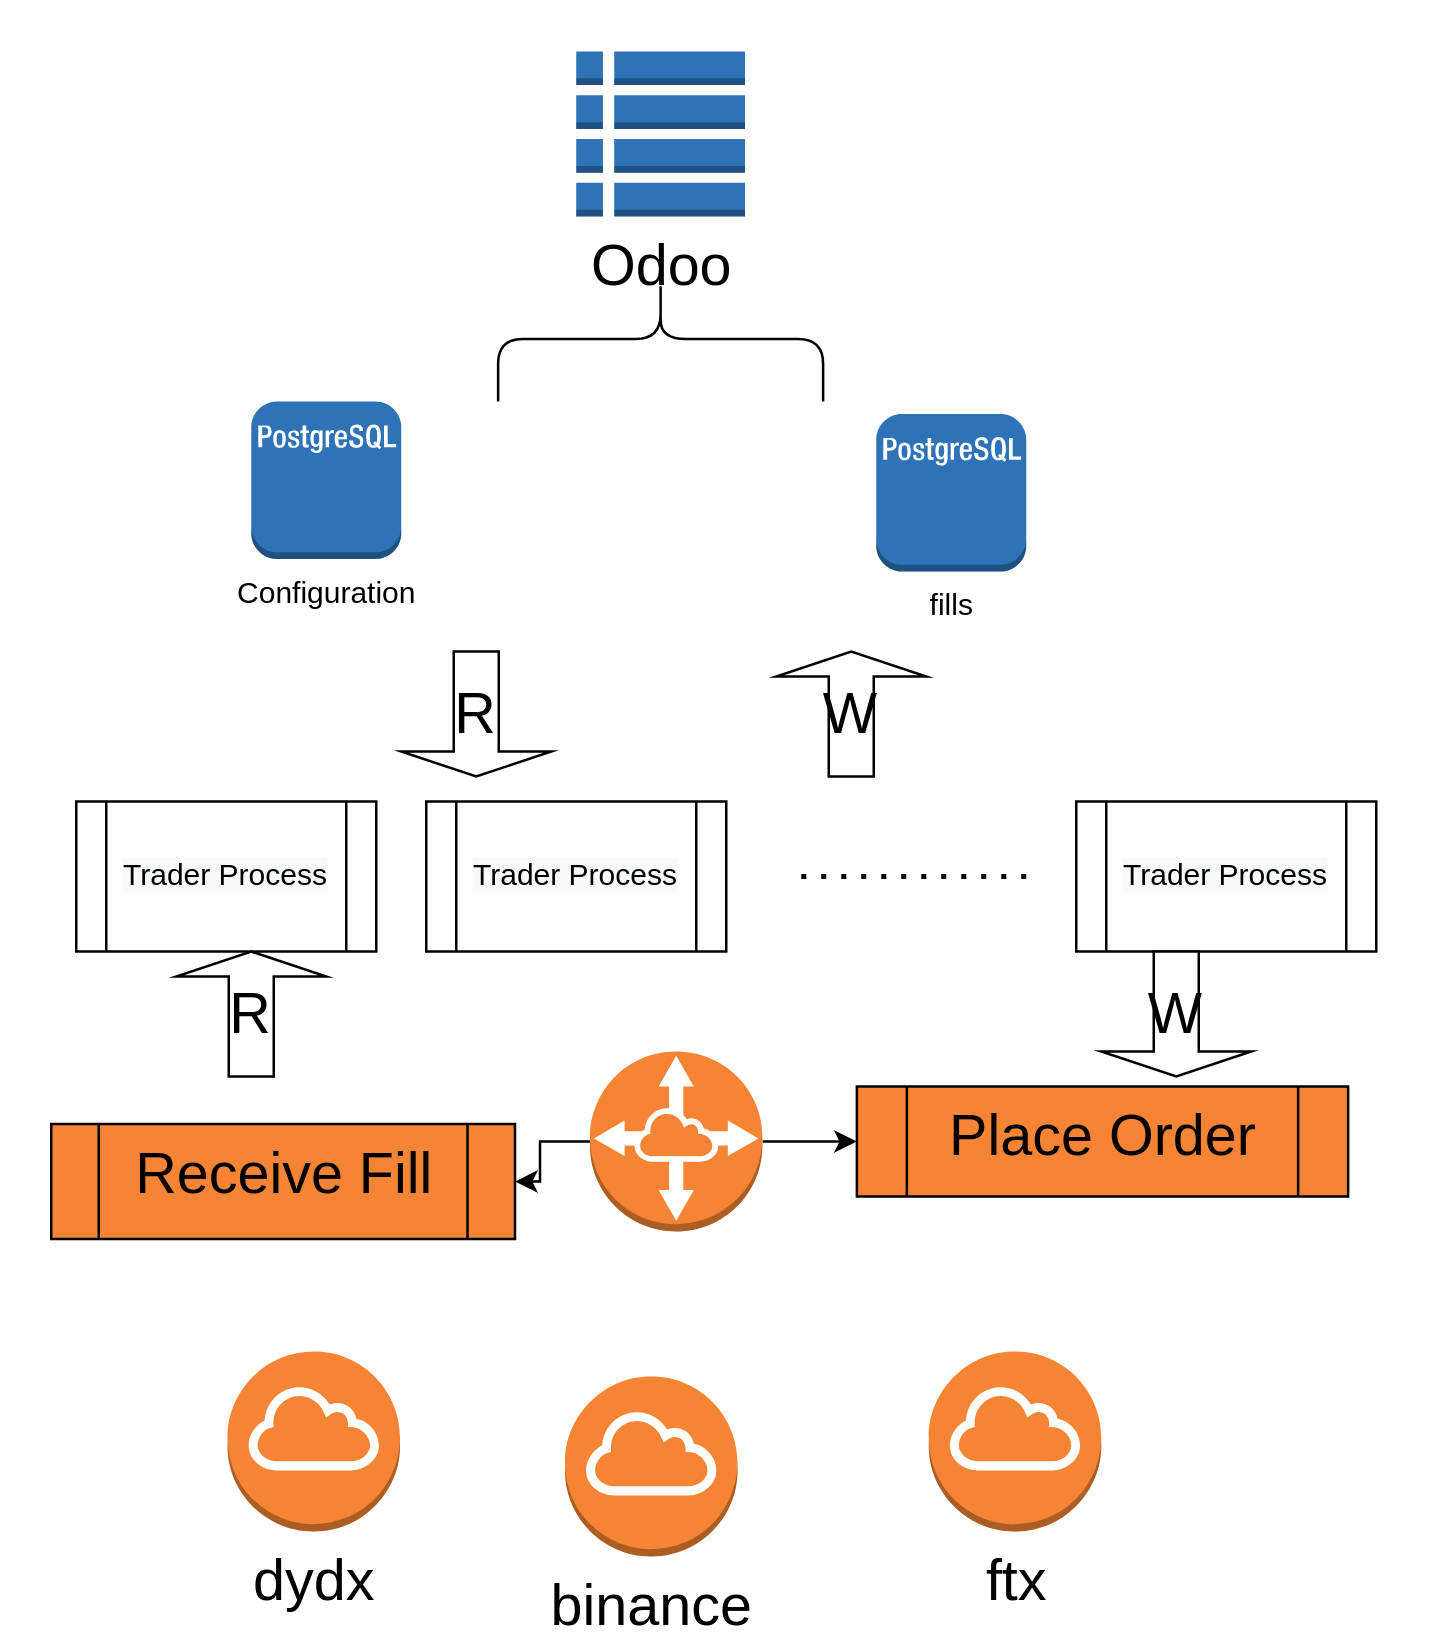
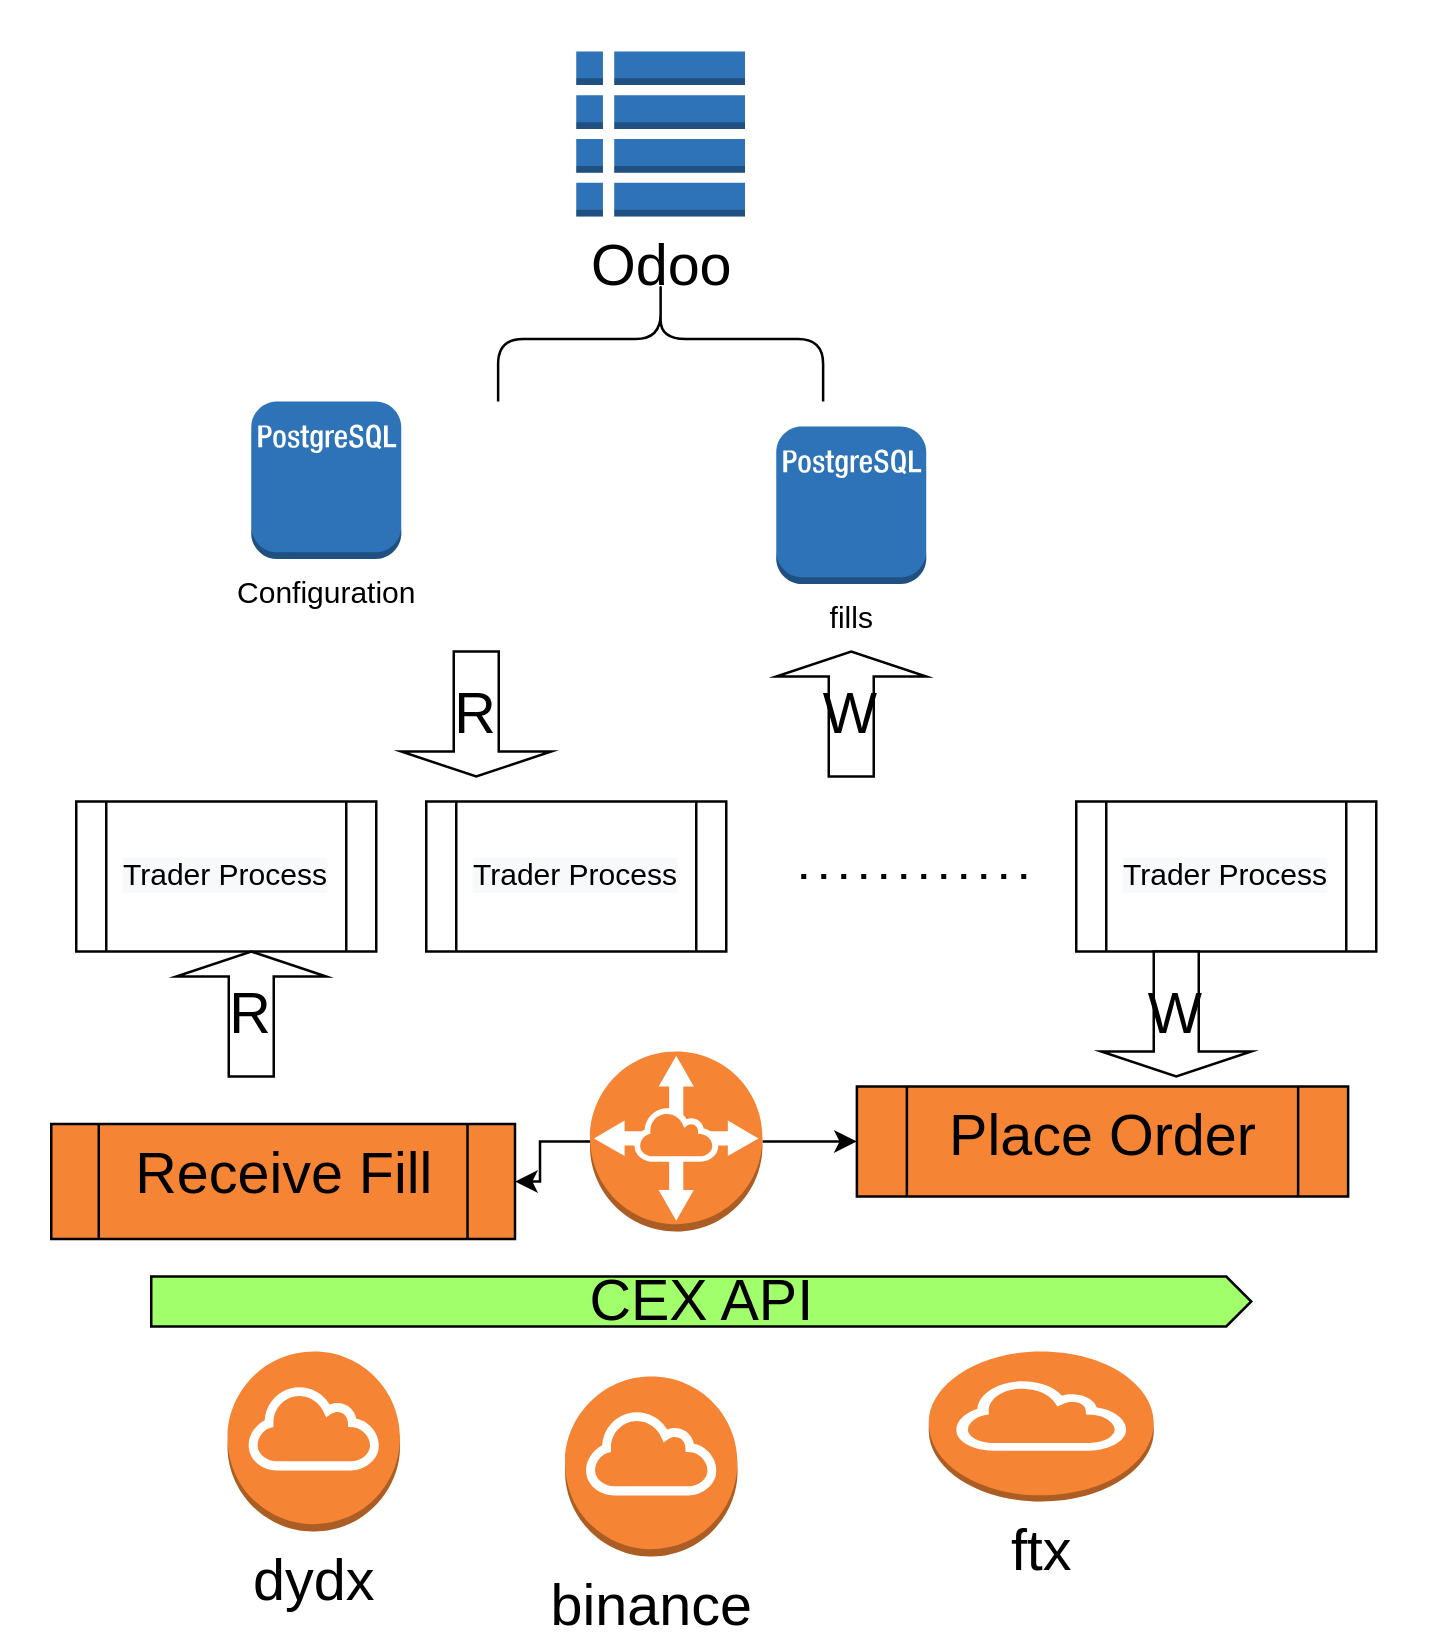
- <mxCell id="7" value="fills" style="outlineConnect=0;dashed=0;verticalLabelPosition=bottom;verticalAlign=top;align=center;html=1;shape=mxgraph.aws3.postgre_sql_instance;fillColor=#2E73B8;gradientColor=none;" vertex="1" parent="1"><mxGeometry x="350" y="165" width="60" height="63" as="geometry" /></mxCell>
+ <mxCell id="7" value="fills" style="outlineConnect=0;dashed=0;verticalLabelPosition=bottom;verticalAlign=top;align=center;html=1;shape=mxgraph.aws3.postgre_sql_instance;fillColor=#2E73B8;gradientColor=none;" vertex="1" parent="1"><mxGeometry x="310" y="170" width="60" height="63" as="geometry" /></mxCell>
+ <mxCell id="24" value="CEX API" style="html=1;shadow=0;dashed=0;align=center;verticalAlign=middle;shape=mxgraph.arrows2.arrow;dy=0;dx=10;notch=0;fontSize=23;gradientColor=none;fillColor=#A1FF6B;" vertex="1" parent="1"><mxGeometry x="60" y="510" width="440" height="20" as="geometry" /></mxCell>
- <mxCell id="16" value="ftx" style="outlineConnect=0;dashed=0;verticalLabelPosition=bottom;verticalAlign=top;align=center;html=1;shape=mxgraph.aws3.internet_gateway;fillColor=#F58534;gradientColor=none;fontSize=23;" vertex="1" parent="1"><mxGeometry x="371" y="540" width="69" height="72" as="geometry" /></mxCell>
+ <mxCell id="16" value="ftx" style="outlineConnect=0;dashed=0;verticalLabelPosition=bottom;verticalAlign=top;align=center;html=1;shape=mxgraph.aws3.internet_gateway;fillColor=#F58534;gradientColor=none;fontSize=23;" vertex="1" parent="1"><mxGeometry x="371" y="540" width="90" height="60" as="geometry" /></mxCell>
